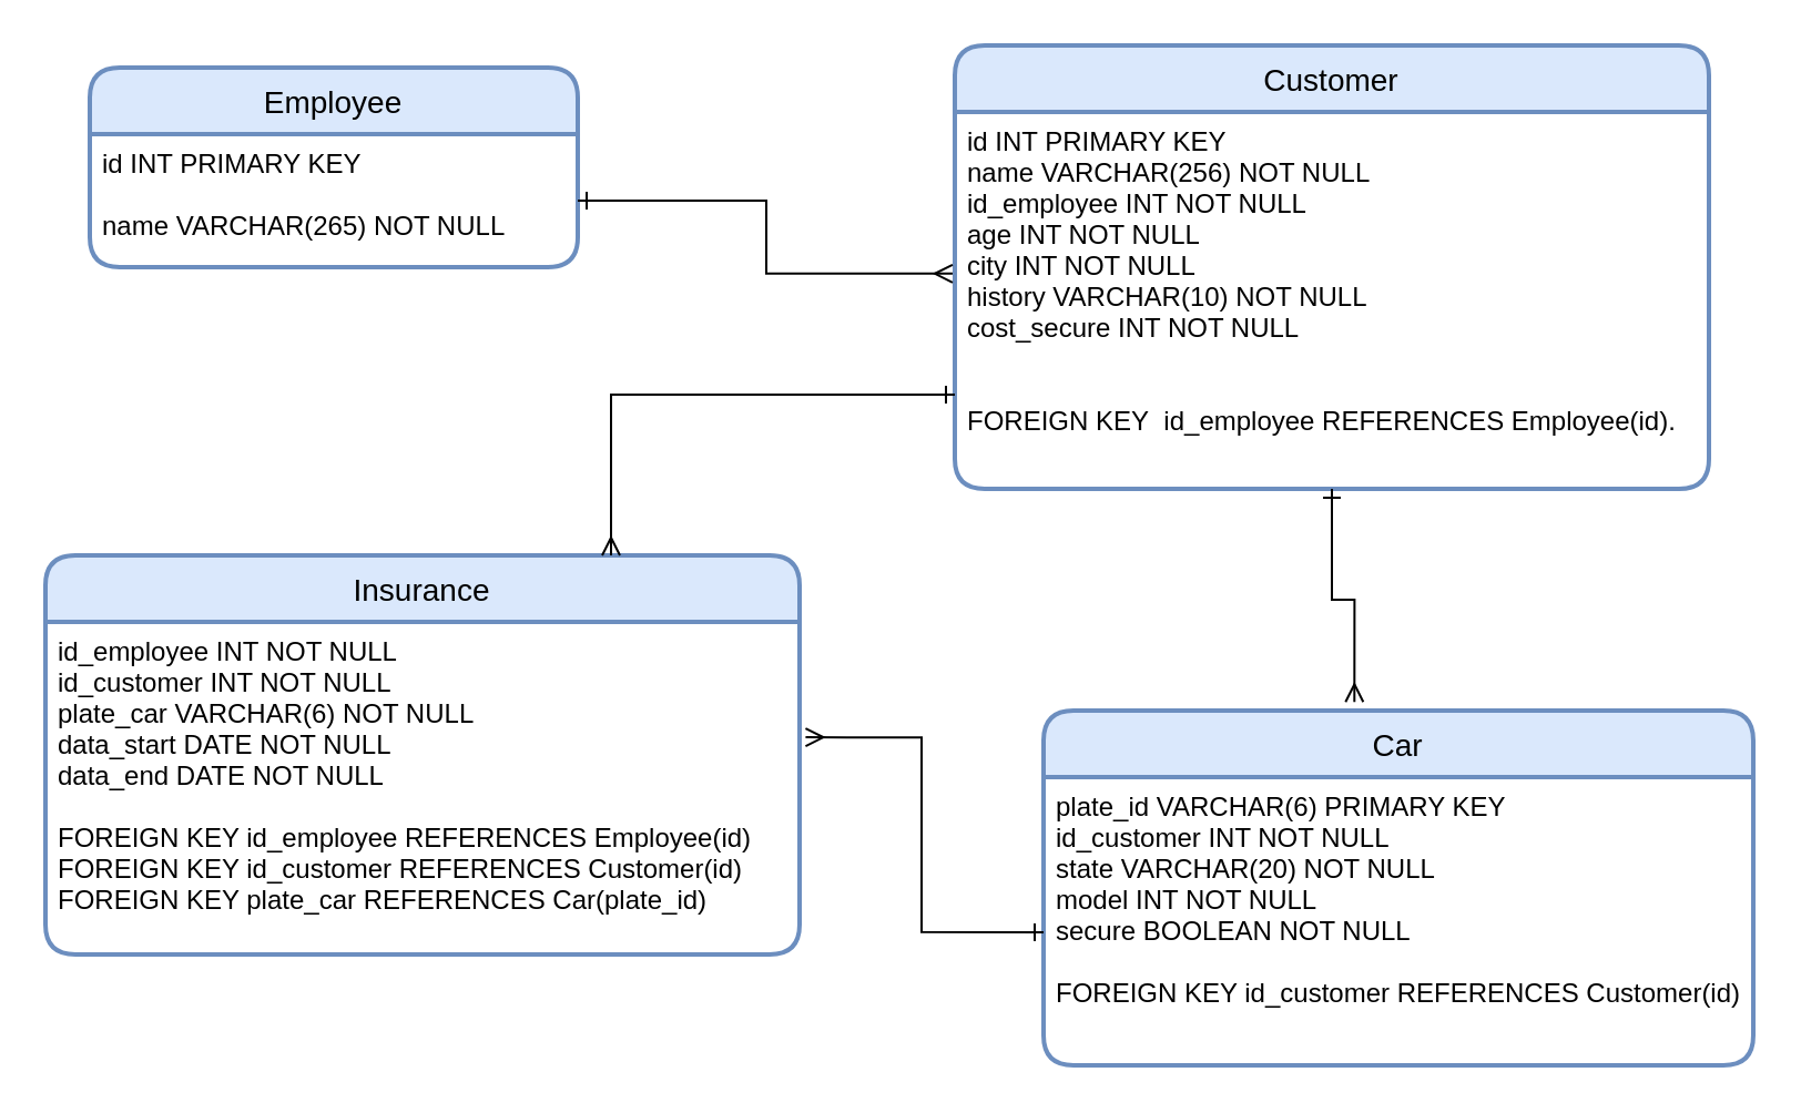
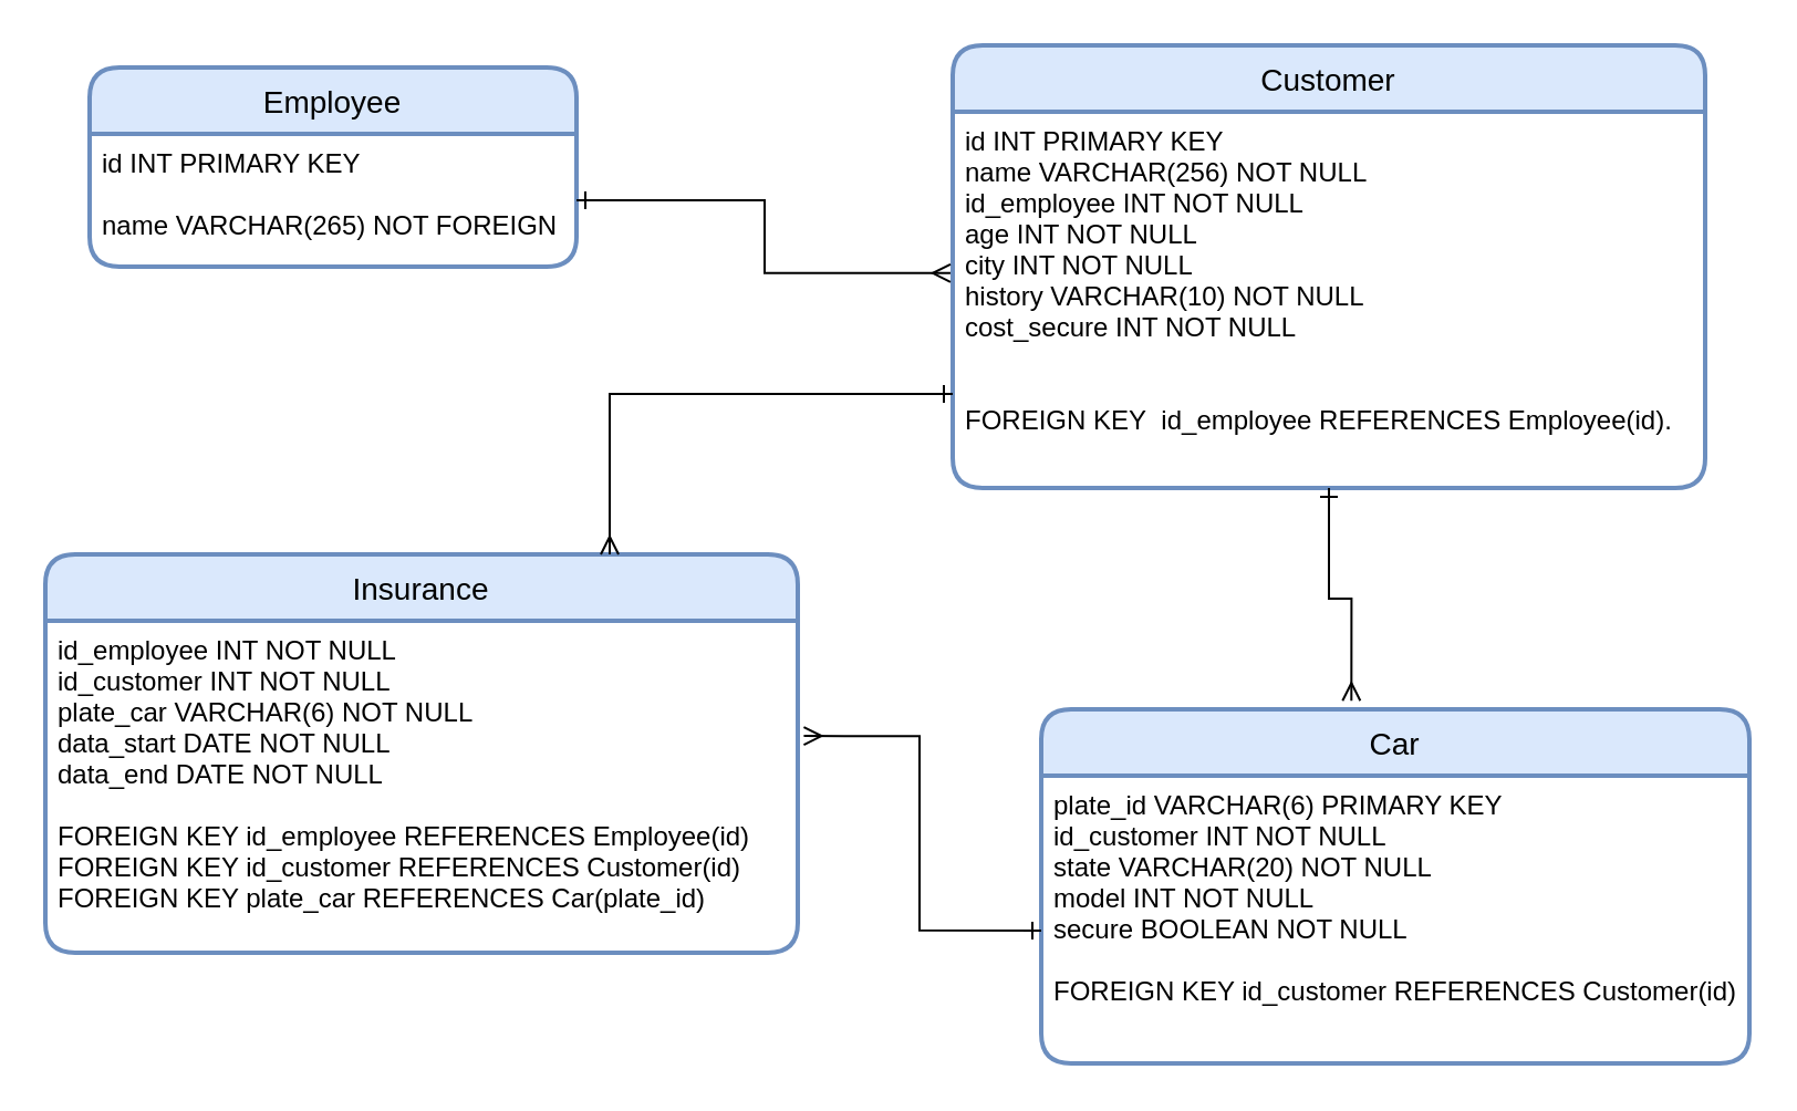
- <mxCell id="3" value="id INT PRIMARY KEY&#10;&#10;name VARCHAR(265) NOT NULL&#10;&#10;" style="align=left;strokeColor=none;fillColor=none;spacingLeft=4;fontSize=12;verticalAlign=top;resizable=0;rotatable=0;part=1;" vertex="1" parent="2"><mxGeometry y="30" width="220" height="60" as="geometry" /></mxCell>
+ <mxCell id="3" value="id INT PRIMARY KEY&#10;&#10;name VARCHAR(265) NOT FOREIGN&#10;&#10;" style="align=left;strokeColor=none;fillColor=none;spacingLeft=4;fontSize=12;verticalAlign=top;resizable=0;rotatable=0;part=1;" vertex="1" parent="2"><mxGeometry y="30" width="220" height="60" as="geometry" /></mxCell>
